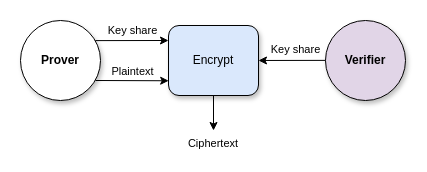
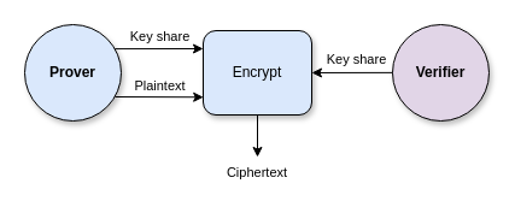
- <mxCell id="7" value="Prover" style="ellipse;whiteSpace=wrap;html=1;aspect=fixed;shadow=1;fontStyle=1" parent="1" vertex="1"><mxGeometry x="20" y="20" width="80" height="80" as="geometry" /></mxCell>
+ <mxCell id="7" value="Prover" style="ellipse;whiteSpace=wrap;html=1;aspect=fixed;shadow=1;fontStyle=1;fillColor=#dae8fc;" parent="1" vertex="1"><mxGeometry x="20" y="20" width="80" height="80" as="geometry" /></mxCell>
